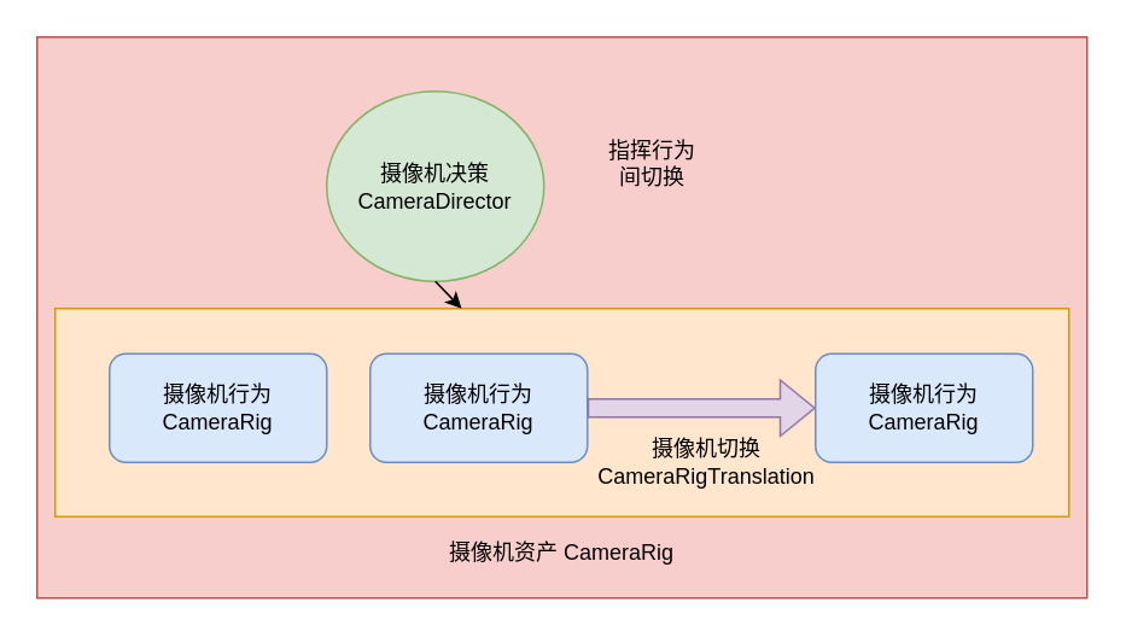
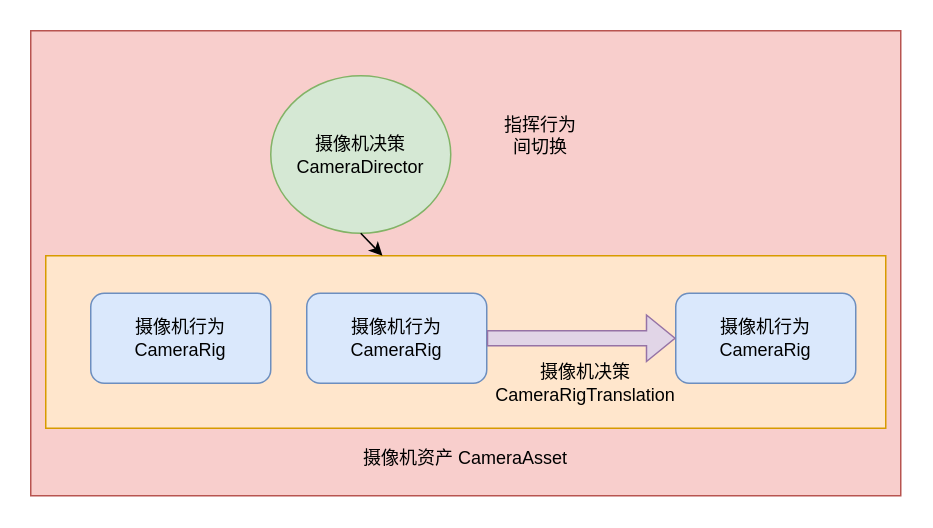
- <mxCell id="10" value="摄像机切换&lt;br&gt;CameraRigTranslation" style="text;html=1;strokeColor=none;fillColor=none;align=center;verticalAlign=middle;whiteSpace=wrap;rounded=0;" vertex="1" parent="1"><mxGeometry x="360" y="240" width="60" height="30" as="geometry" /></mxCell>
+ <mxCell id="10" value="摄像机决策&lt;br&gt;CameraRigTranslation" style="text;html=1;strokeColor=none;fillColor=none;align=center;verticalAlign=middle;whiteSpace=wrap;rounded=0;" vertex="1" parent="1"><mxGeometry x="360" y="240" width="60" height="30" as="geometry" /></mxCell>
- <mxCell id="3" value="摄像机资产 CameraRig" style="text;html=1;strokeColor=none;fillColor=none;align=center;verticalAlign=middle;whiteSpace=wrap;rounded=0;" vertex="1" parent="1"><mxGeometry x="230" y="290" width="160" height="30" as="geometry" /></mxCell>
+ <mxCell id="3" value="摄像机资产 CameraAsset" style="text;html=1;strokeColor=none;fillColor=none;align=center;verticalAlign=middle;whiteSpace=wrap;rounded=0;" vertex="1" parent="1"><mxGeometry x="230" y="290" width="160" height="30" as="geometry" /></mxCell>
